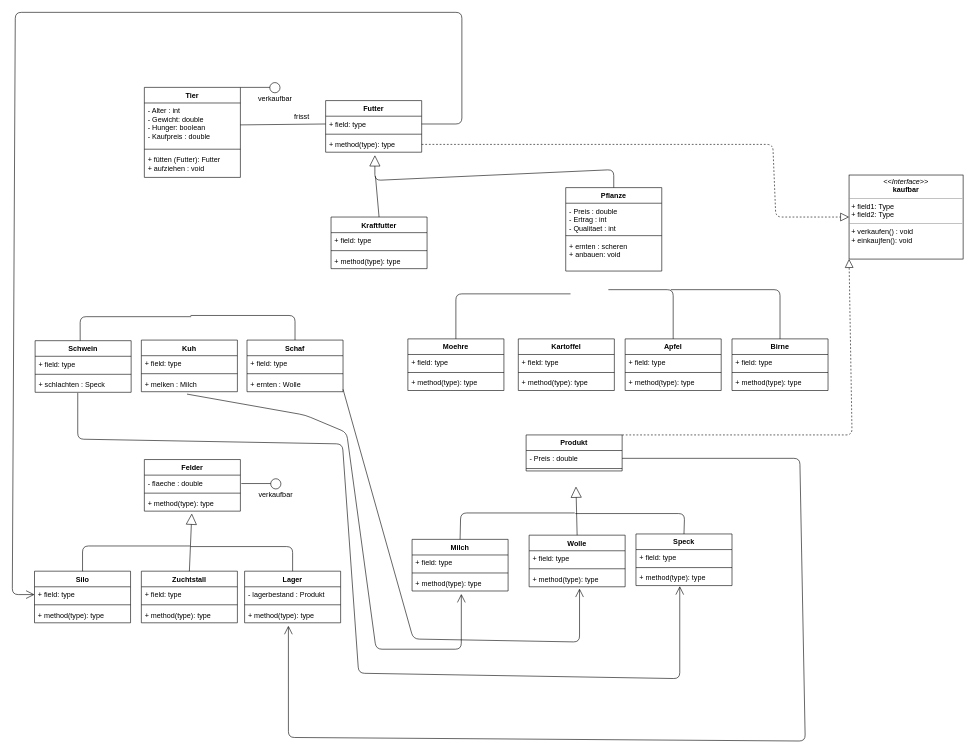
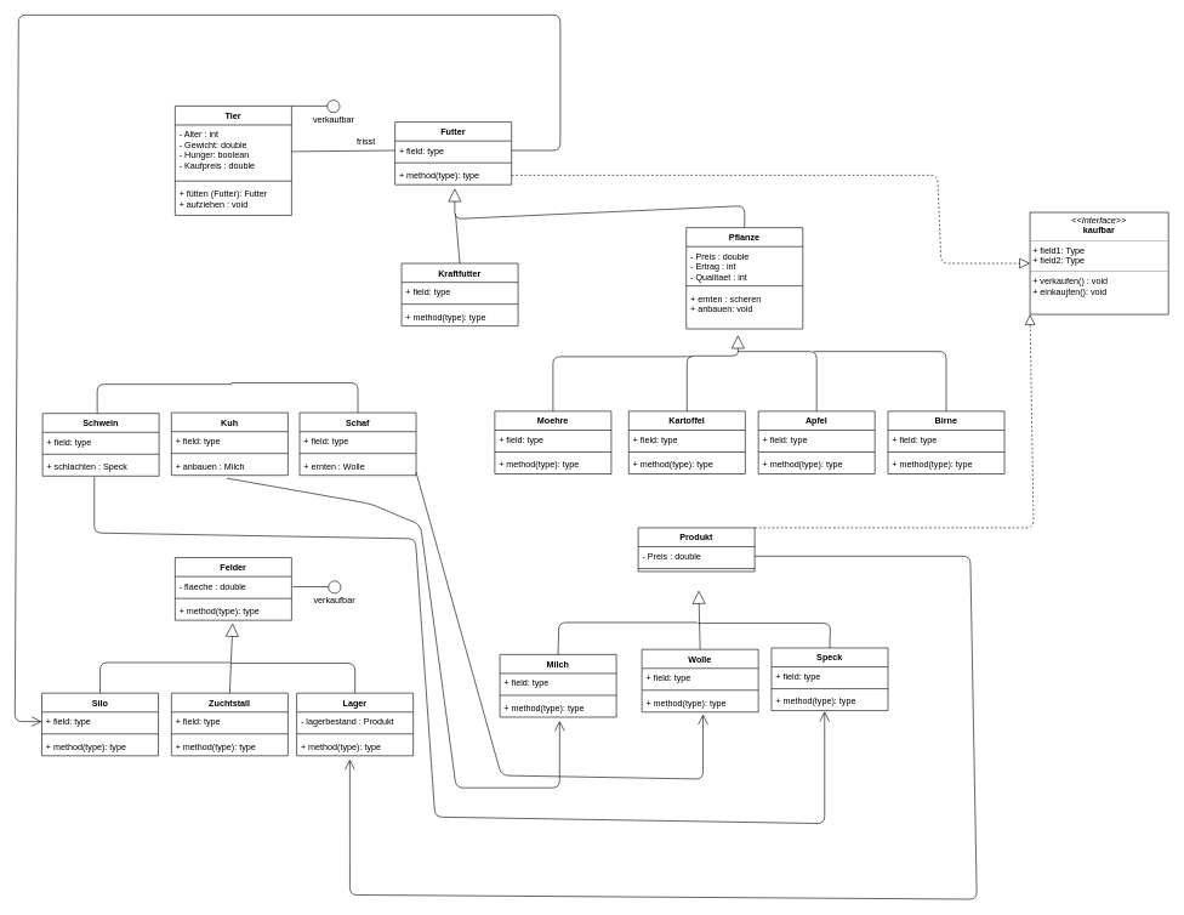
+ <mxCell id="36" value="" style="endArrow=block;endSize=16;endFill=0;html=1;exitX=0.5;exitY=0;exitDx=0;exitDy=0;entryX=0.444;entryY=1.154;entryDx=0;entryDy=0;entryPerimeter=0;" edge="1" parent="1" source="20" target="35"><mxGeometry width="160" relative="1" as="geometry"><mxPoint x="817" y="593" as="sourcePoint" /><mxPoint x="977" y="593" as="targetPoint" /><Array as="points"><mxPoint x="943" y="488" /><mxPoint x="1013" y="488" /></Array></mxGeometry></mxCell>
- <mxCell id="9" value="+ melken : Milch" style="text;strokeColor=none;fillColor=none;align=left;verticalAlign=top;spacingLeft=4;spacingRight=4;overflow=hidden;rotatable=0;points=[[0,0.5],[1,0.5]];portConstraint=eastwest;" vertex="1" parent="6"><mxGeometry y="60" width="160" height="26" as="geometry" /></mxCell>
+ <mxCell id="9" value="+ anbauen : Milch" style="text;strokeColor=none;fillColor=none;align=left;verticalAlign=top;spacingLeft=4;spacingRight=4;overflow=hidden;rotatable=0;points=[[0,0.5],[1,0.5]];portConstraint=eastwest;" vertex="1" parent="6"><mxGeometry y="60" width="160" height="26" as="geometry" /></mxCell>
